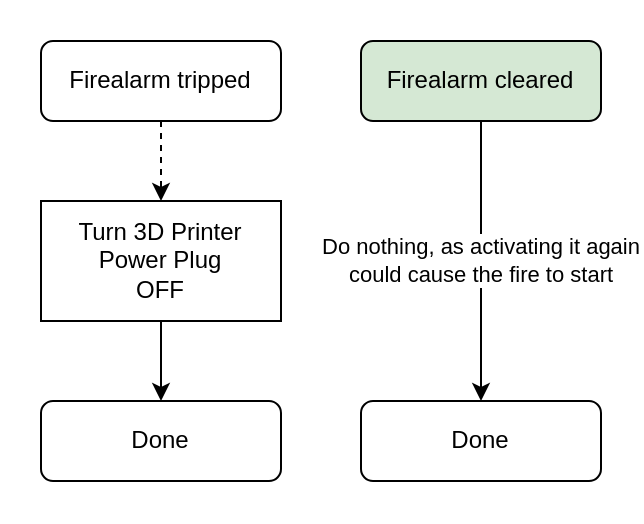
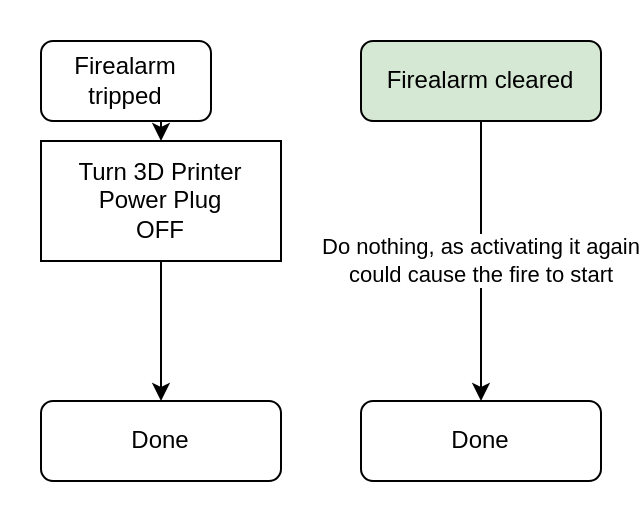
- <mxCell id="3" value="Firealarm tripped" style="rounded=1;whiteSpace=wrap;html=1;" vertex="1" parent="1"><mxGeometry x="20" y="20" width="120" height="40" as="geometry" /></mxCell>
+ <mxCell id="3" value="Firealarm tripped" style="rounded=1;whiteSpace=wrap;html=1;" vertex="1" parent="1"><mxGeometry x="20" y="20" width="85" height="40" as="geometry" /></mxCell>
- <mxCell id="5" value="Turn 3D Printer&lt;br&gt;Power Plug&lt;div&gt;OFF&lt;/div&gt;" style="rounded=0;whiteSpace=wrap;html=1;" vertex="1" parent="1"><mxGeometry x="20" y="100" width="120" height="60" as="geometry" /></mxCell>
+ <mxCell id="5" value="Turn 3D Printer&lt;br&gt;Power Plug&lt;div&gt;OFF&lt;/div&gt;" style="rounded=0;whiteSpace=wrap;html=1;" vertex="1" parent="1"><mxGeometry x="20" y="70" width="120" height="60" as="geometry" /></mxCell>
